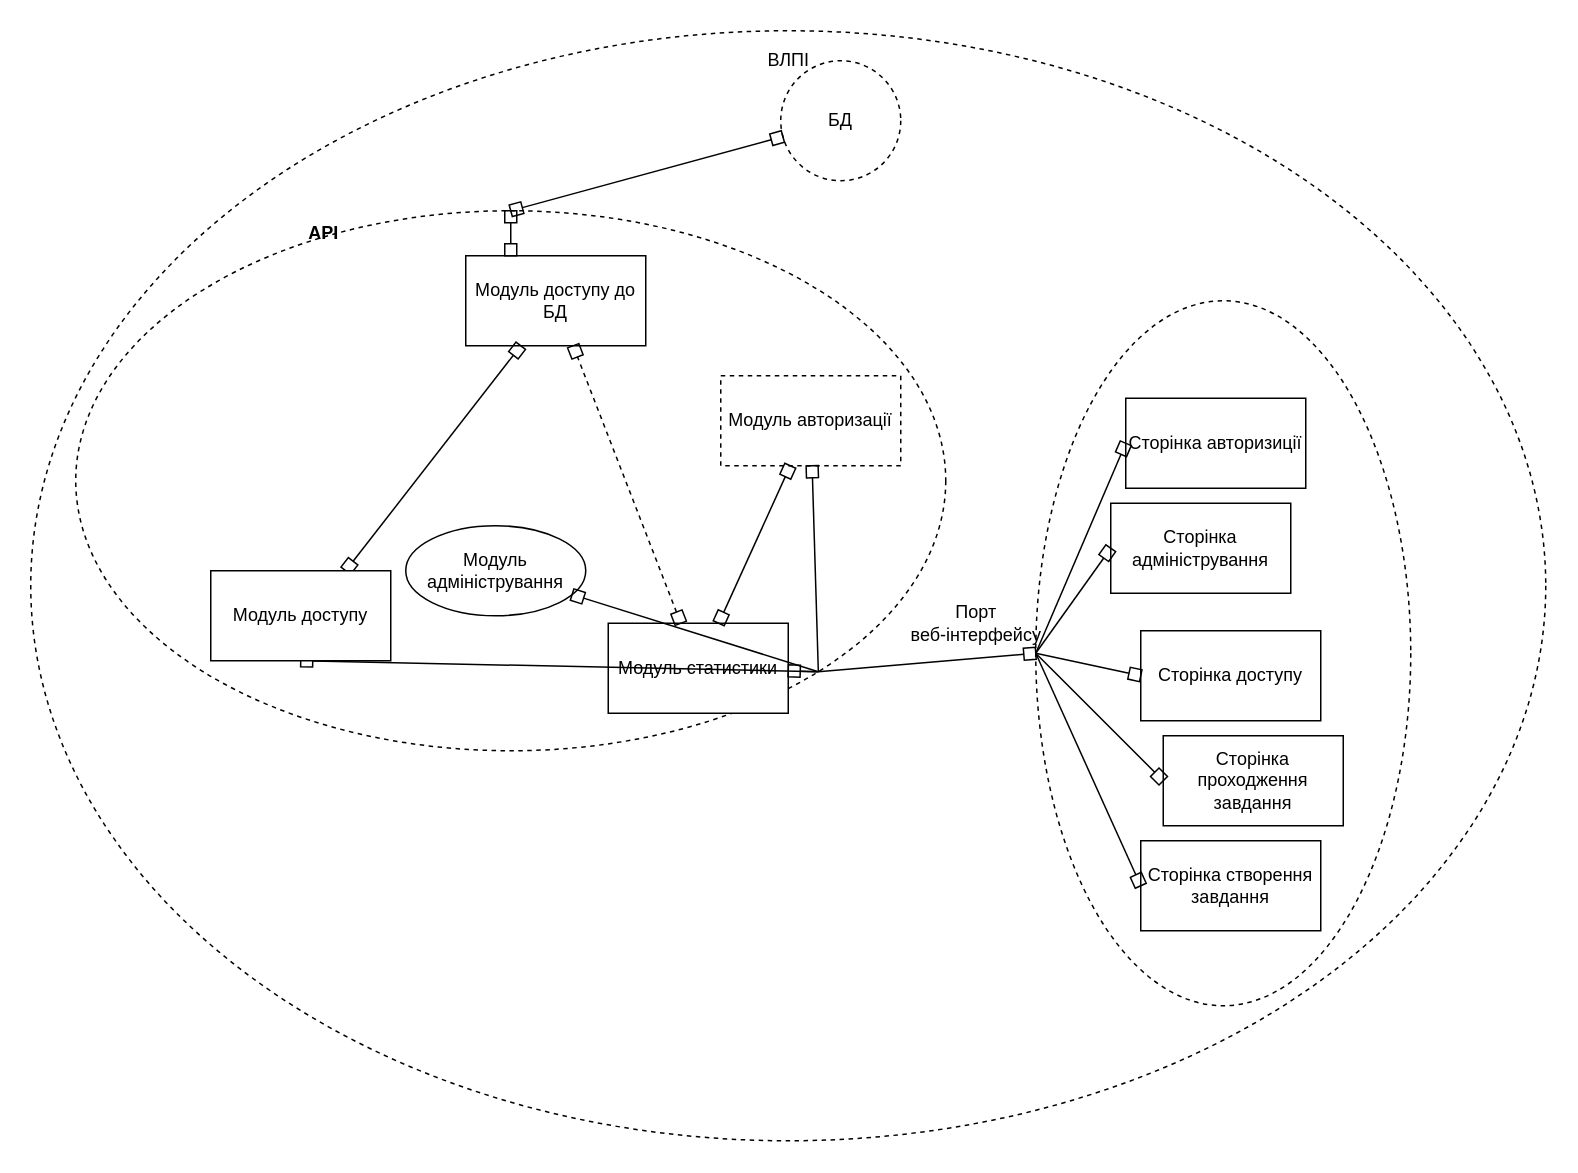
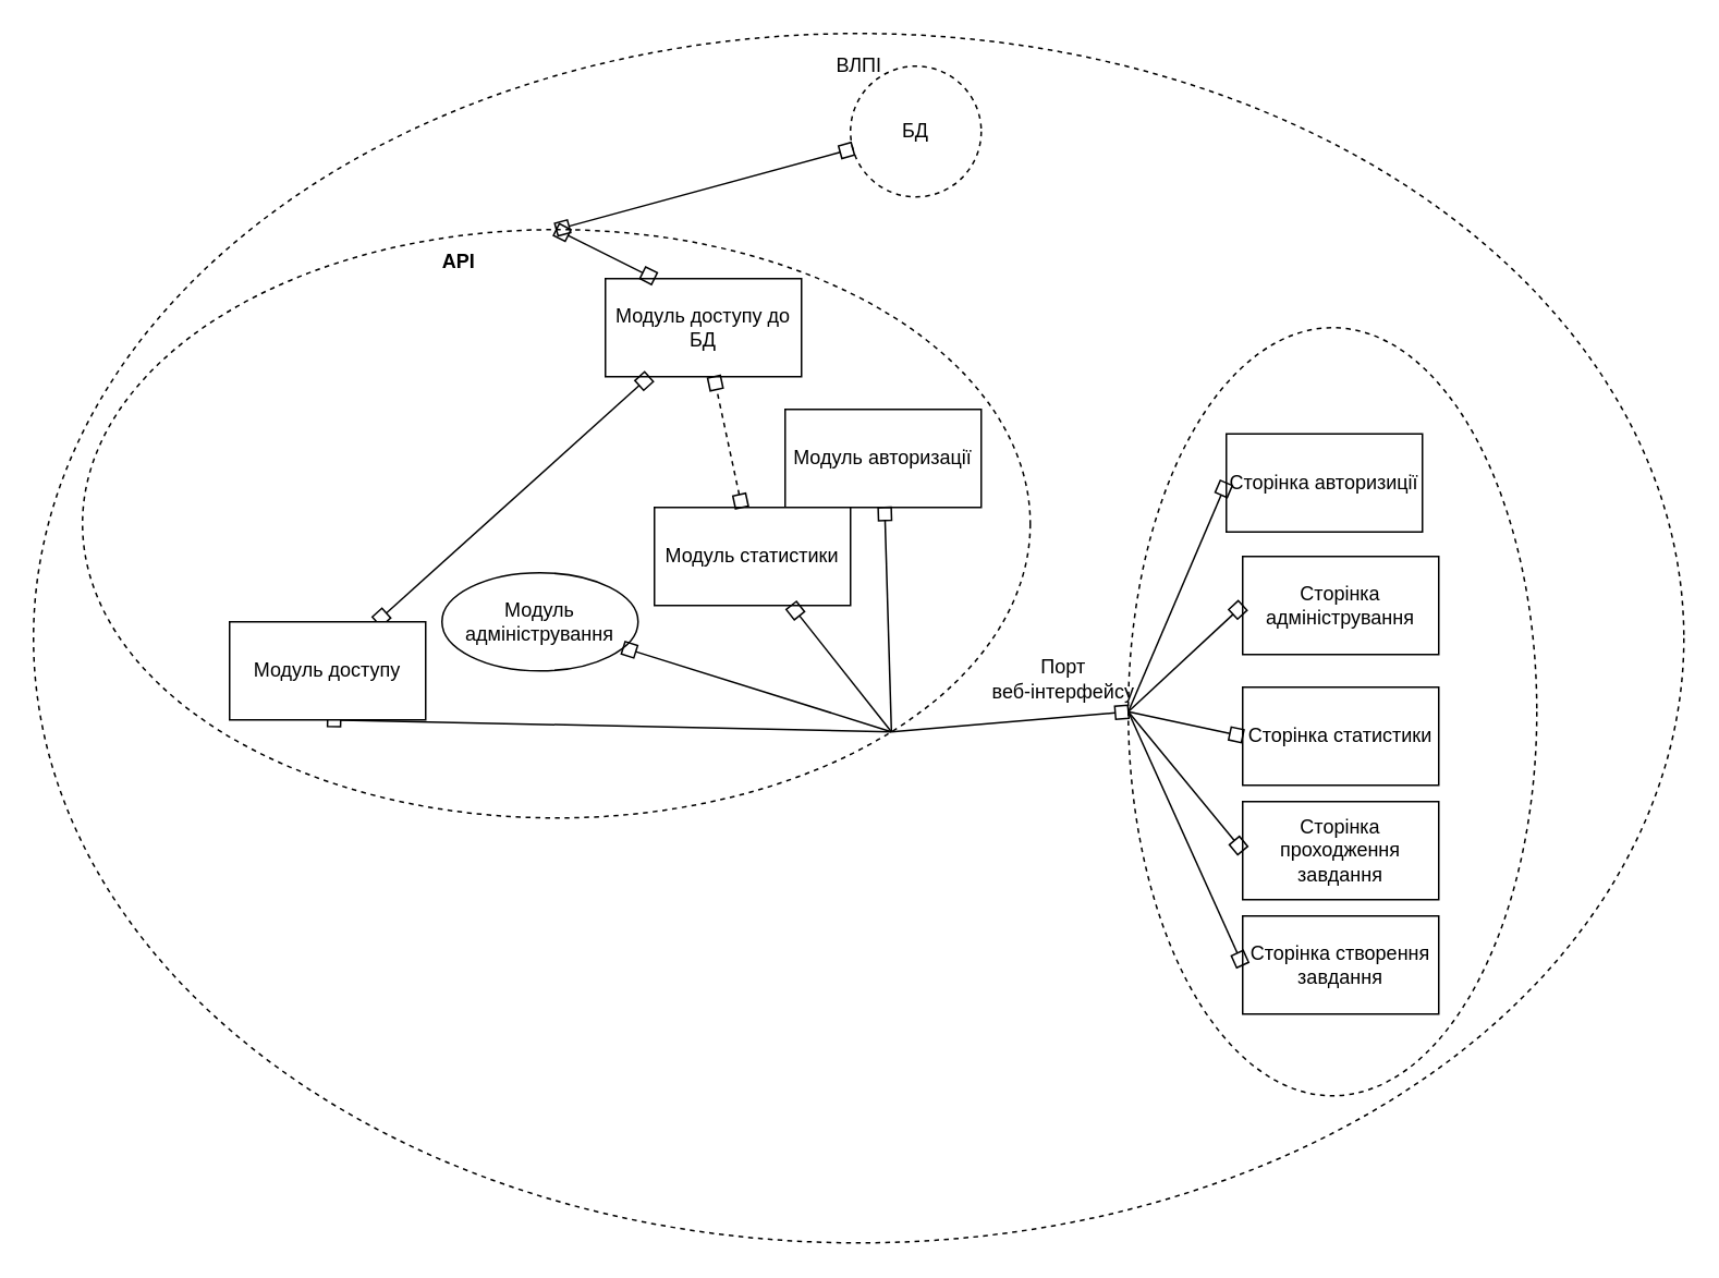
- <mxCell id="29" value="API" style="text;html=1;align=center;verticalAlign=middle;resizable=0;points=[];autosize=1;strokeColor=none;fillColor=none;fontStyle=1" vertex="1" parent="1"><mxGeometry x="195" y="145" width="40" height="20" as="geometry" /></mxCell>
+ <mxCell id="29" value="API" style="text;html=1;align=center;verticalAlign=middle;resizable=0;points=[];autosize=1;strokeColor=none;fillColor=none;fontStyle=1" vertex="1" parent="1"><mxGeometry x="260" y="150" width="40" height="20" as="geometry" /></mxCell>
- <mxCell id="10" value="Модуль доступу до БД" style="rounded=0;whiteSpace=wrap;html=1;fillColor=default;" vertex="1" parent="1"><mxGeometry x="310" y="170" width="120" height="60" as="geometry" /></mxCell>
+ <mxCell id="10" value="Модуль доступу до БД" style="rounded=0;whiteSpace=wrap;html=1;fillColor=default;" vertex="1" parent="1"><mxGeometry x="370" y="170" width="120" height="60" as="geometry" /></mxCell>
- <mxCell id="11" value="Модуль авторизації" style="rounded=0;whiteSpace=wrap;html=1;fillColor=default;dashed=1;" vertex="1" parent="1"><mxGeometry x="480" y="250" width="120" height="60" as="geometry" /></mxCell>
+ <mxCell id="11" value="Модуль авторизації" style="rounded=0;whiteSpace=wrap;html=1;fillColor=default;" vertex="1" parent="1"><mxGeometry x="480" y="250" width="120" height="60" as="geometry" /></mxCell>
- <mxCell id="6" value="Сторінка адміністрування" style="rounded=0;whiteSpace=wrap;html=1;fillColor=default;" vertex="1" parent="1"><mxGeometry x="740" y="335" width="120" height="60" as="geometry" /></mxCell>
+ <mxCell id="6" value="Сторінка адміністрування" style="rounded=0;whiteSpace=wrap;html=1;fillColor=default;" vertex="1" parent="1"><mxGeometry x="760" y="340" width="120" height="60" as="geometry" /></mxCell>
- <mxCell id="12" value="Модуль статистики" style="rounded=0;whiteSpace=wrap;html=1;fillColor=default;" vertex="1" parent="1"><mxGeometry x="405" y="415" width="120" height="60" as="geometry" /></mxCell>
+ <mxCell id="12" value="Модуль статистики" style="rounded=0;whiteSpace=wrap;html=1;fillColor=default;" vertex="1" parent="1"><mxGeometry x="400" y="310" width="120" height="60" as="geometry" /></mxCell>
- <mxCell id="7" value="Сторінка доступу" style="rounded=0;whiteSpace=wrap;html=1;fillColor=default;" vertex="1" parent="1"><mxGeometry x="760" y="420" width="120" height="60" as="geometry" /></mxCell>
+ <mxCell id="7" value="Сторінка статистики" style="rounded=0;whiteSpace=wrap;html=1;fillColor=default;" vertex="1" parent="1"><mxGeometry x="760" y="420" width="120" height="60" as="geometry" /></mxCell>
- <mxCell id="8" value="Сторінка проходження завдання" style="rounded=0;whiteSpace=wrap;html=1;fillColor=default;" vertex="1" parent="1"><mxGeometry x="775" y="490" width="120" height="60" as="geometry" /></mxCell>
+ <mxCell id="8" value="Сторінка проходження завдання" style="rounded=0;whiteSpace=wrap;html=1;fillColor=default;" vertex="1" parent="1"><mxGeometry x="760" y="490" width="120" height="60" as="geometry" /></mxCell>
